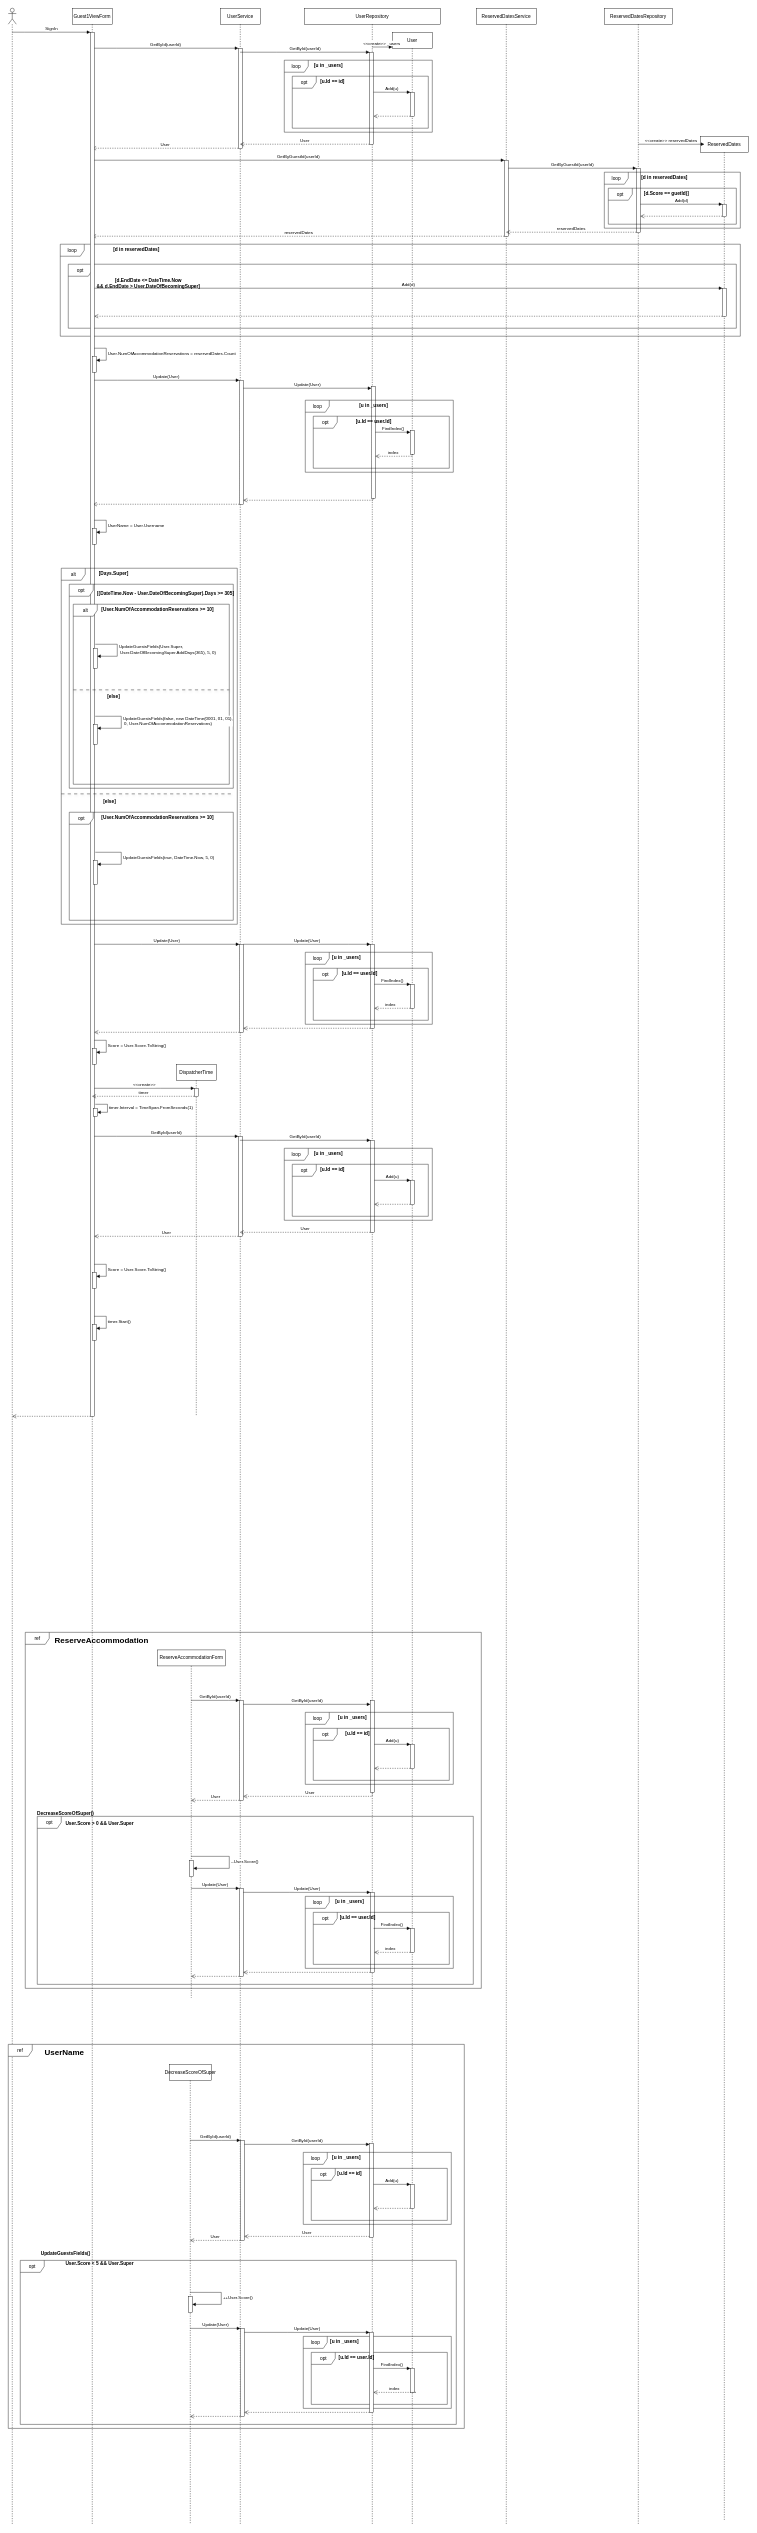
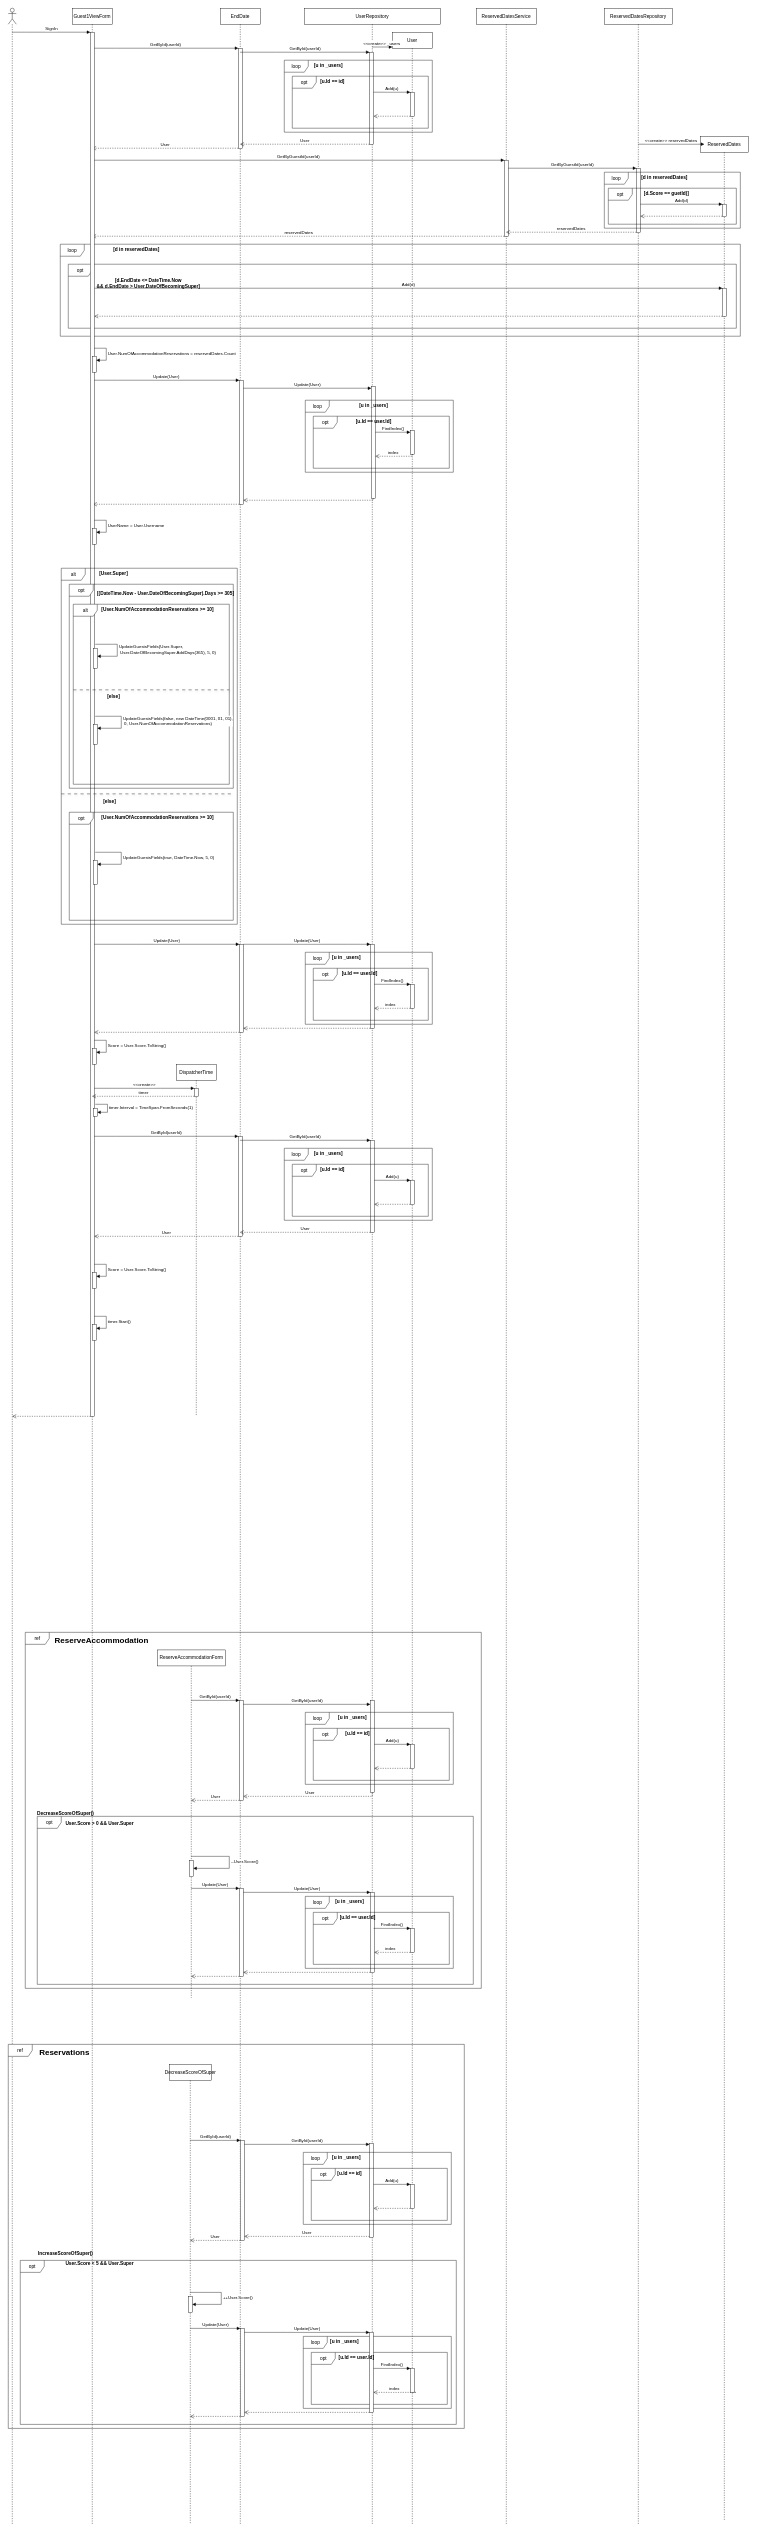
- <mxCell id="2" value="UserService" style="shape=umlLifeline;perimeter=lifelinePerimeter;whiteSpace=wrap;html=1;container=0;dropTarget=0;collapsible=0;recursiveResize=0;outlineConnect=0;portConstraint=eastwest;newEdgeStyle={&quot;edgeStyle&quot;:&quot;elbowEdgeStyle&quot;,&quot;elbow&quot;:&quot;vertical&quot;,&quot;curved&quot;:0,&quot;rounded&quot;:0};" parent="1" vertex="1"><mxGeometry x="550" y="20" width="100" height="6290" as="geometry" /></mxCell>
+ <mxCell id="2" value="EndDate" style="shape=umlLifeline;perimeter=lifelinePerimeter;whiteSpace=wrap;html=1;container=0;dropTarget=0;collapsible=0;recursiveResize=0;outlineConnect=0;portConstraint=eastwest;newEdgeStyle={&quot;edgeStyle&quot;:&quot;elbowEdgeStyle&quot;,&quot;elbow&quot;:&quot;vertical&quot;,&quot;curved&quot;:0,&quot;rounded&quot;:0};" parent="1" vertex="1"><mxGeometry x="550" y="20" width="100" height="6290" as="geometry" /></mxCell>
- <mxCell id="112" value="[Days.Super]" style="text;align=center;fontStyle=1;verticalAlign=middle;spacingLeft=3;spacingRight=3;strokeColor=none;rotatable=0;points=[[0,0.5],[1,0.5]];portConstraint=eastwest;html=1;" parent="107" vertex="1"><mxGeometry x="62.5" y="1400" width="80" height="26" as="geometry" /></mxCell>
+ <mxCell id="112" value="[User.Super]" style="text;align=center;fontStyle=1;verticalAlign=middle;spacingLeft=3;spacingRight=3;strokeColor=none;rotatable=0;points=[[0,0.5],[1,0.5]];portConstraint=eastwest;html=1;" parent="107" vertex="1"><mxGeometry x="62.5" y="1400" width="80" height="26" as="geometry" /></mxCell>
- <mxCell id="33" value="UserName" style="text;align=center;fontStyle=1;verticalAlign=middle;spacingLeft=3;spacingRight=3;strokeColor=none;rotatable=0;points=[[0,0.5],[1,0.5]];portConstraint=eastwest;html=1;fontSize=20;" vertex="1" parent="17"><mxGeometry x="-670" y="5100" width="140" height="20" as="geometry" /></mxCell>
+ <mxCell id="33" value="Reservations" style="text;align=center;fontStyle=1;verticalAlign=middle;spacingLeft=3;spacingRight=3;strokeColor=none;rotatable=0;points=[[0,0.5],[1,0.5]];portConstraint=eastwest;html=1;fontSize=20;" vertex="1" parent="17"><mxGeometry x="-670" y="5100" width="140" height="20" as="geometry" /></mxCell>
- <mxCell id="49" value="UpdateGuestsFields()" style="text;align=center;fontStyle=1;verticalAlign=middle;spacingLeft=3;spacingRight=3;strokeColor=none;rotatable=0;points=[[0,0.5],[1,0.5]];portConstraint=eastwest;html=1;" vertex="1" parent="17"><mxGeometry x="-667.5" y="5600" width="140" height="26" as="geometry" /></mxCell>
+ <mxCell id="49" value="IncreaseScoreOfSuper()" style="text;align=center;fontStyle=1;verticalAlign=middle;spacingLeft=3;spacingRight=3;strokeColor=none;rotatable=0;points=[[0,0.5],[1,0.5]];portConstraint=eastwest;html=1;" vertex="1" parent="17"><mxGeometry x="-667.5" y="5600" width="140" height="26" as="geometry" /></mxCell>
